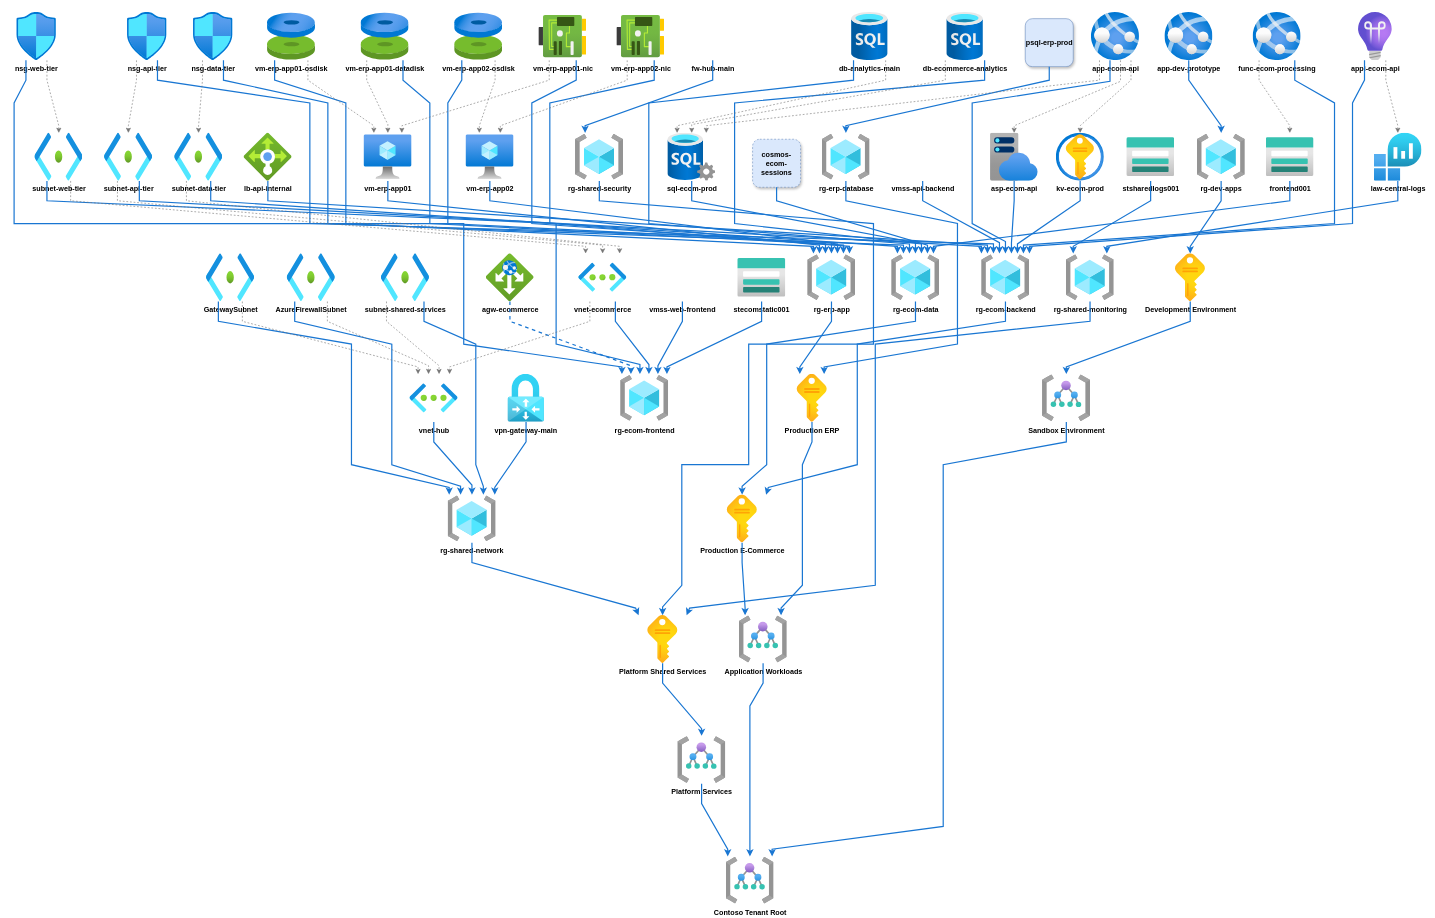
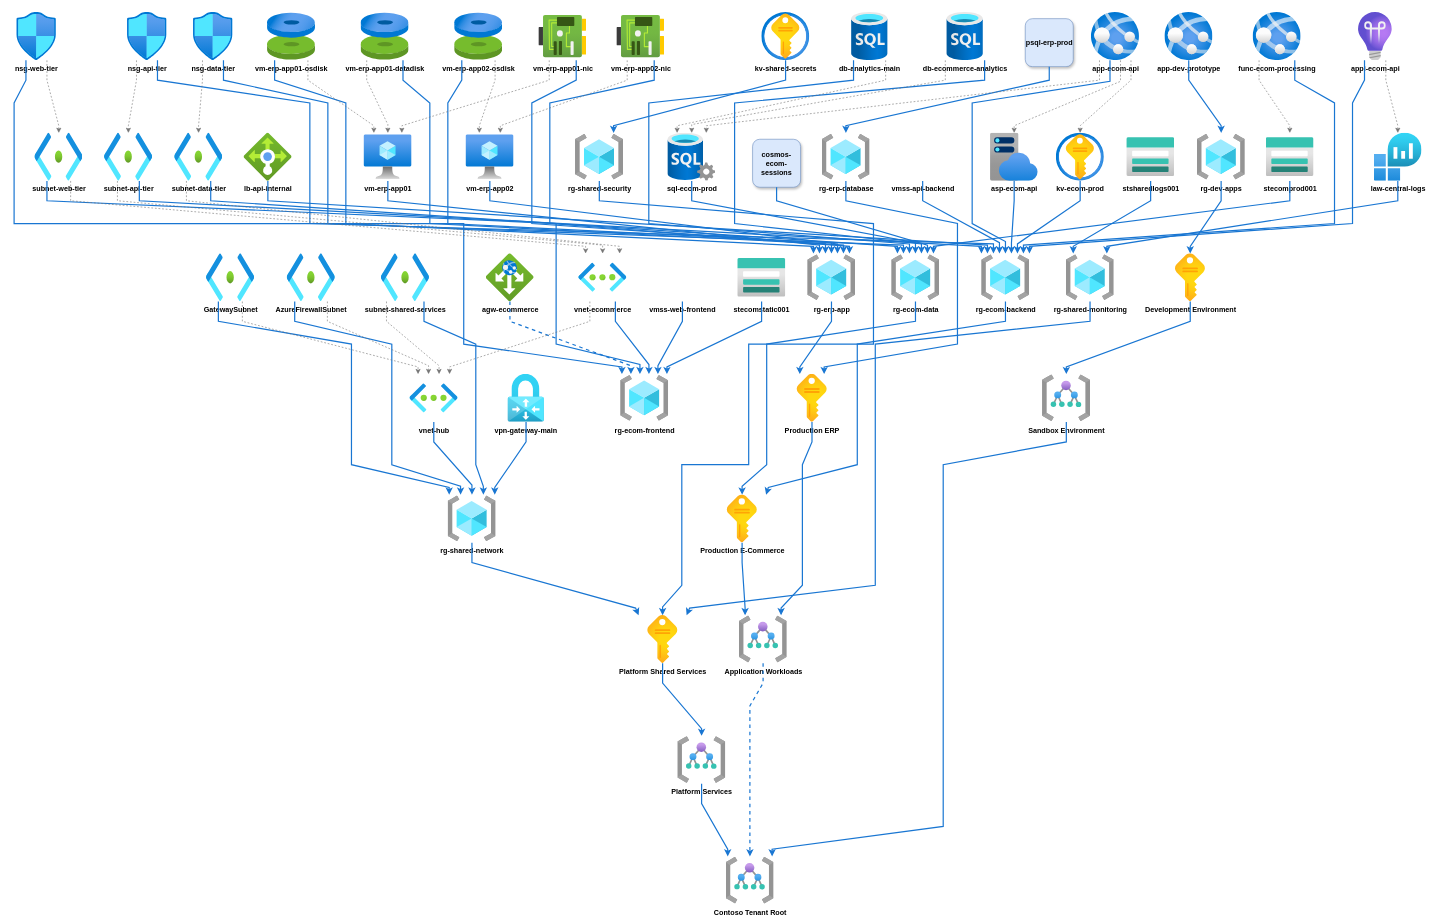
- <mxCell id="28" value="&lt;b&gt;fw-hub-main&lt;/b&gt;" style="image;aspect=fixed;html=1;points=[];align=center;fontSize=12;image=img/lib/azure2/networking/Azure_Firewall.svg" parent="1" vertex="1"><mxGeometry x="1147.5" y="20" width="80" height="80" as="geometry" /></mxCell>
+ <mxCell id="55" value="&lt;b&gt;kv-shared-secrets&lt;/b&gt;" style="image;aspect=fixed;html=1;points=[];align=center;fontSize=12;image=img/lib/azure2/security/Key_Vaults.svg" parent="1" vertex="1"><mxGeometry x="1269" y="20" width="80" height="80" as="geometry" /></mxCell>
- <mxCell id="76" style="edgeStyle=orthogonalEdgeStyle;rounded=0;orthogonalLoop=1;jettySize=auto;html=1;endArrow=classic;strokeColor=#1976d2;strokeWidth=2;noEdgeStyle=1;orthogonal=1;" parent="1" source="28" target="11" edge="1"><mxGeometry relative="1" as="geometry"><Array as="points"><mxPoint x="1187.5" y="133" /><mxPoint x="974.75" y="209" /></Array></mxGeometry></mxCell>
+ <mxCell id="77" style="edgeStyle=orthogonalEdgeStyle;rounded=0;orthogonalLoop=1;jettySize=auto;html=1;endArrow=classic;strokeColor=#1976d2;strokeWidth=2;noEdgeStyle=1;orthogonal=1;" parent="1" source="55" target="11" edge="1"><mxGeometry relative="1" as="geometry"><Array as="points"><mxPoint x="1309" y="133" /><mxPoint x="1022.25" y="209" /></Array></mxGeometry></mxCell>
- <mxCell id="47" value="&lt;b&gt;cosmos-ecom-sessions&lt;/b&gt;" style="rounded=1;whiteSpace=wrap;html=1;shadow=1;fillColor=#dae8fc;strokeColor=#6c8ebf;dashed=1;" parent="1" vertex="1"><mxGeometry x="1254" y="231.5" width="80" height="80" as="geometry" /></mxCell>
+ <mxCell id="47" value="&lt;b&gt;cosmos-ecom-sessions&lt;/b&gt;" style="rounded=1;whiteSpace=wrap;html=1;shadow=1;fillColor=#dae8fc;strokeColor=#6c8ebf;" parent="1" vertex="1"><mxGeometry x="1254" y="231.5" width="80" height="80" as="geometry" /></mxCell>
- <mxCell id="48" value="&lt;b&gt;frontend001&lt;/b&gt;" style="image;aspect=fixed;html=1;points=[];align=center;fontSize=12;image=img/lib/azure2/storage/Storage_Accounts.svg" parent="1" vertex="1"><mxGeometry x="2109.5" y="221" width="80" height="80" as="geometry" /></mxCell>
+ <mxCell id="48" value="&lt;b&gt;stecomprod001&lt;/b&gt;" style="image;aspect=fixed;html=1;points=[];align=center;fontSize=12;image=img/lib/azure2/storage/Storage_Accounts.svg" parent="1" vertex="1"><mxGeometry x="2109.5" y="221" width="80" height="80" as="geometry" /></mxCell>
- <mxCell id="60" style="edgeStyle=orthogonalEdgeStyle;rounded=0;orthogonalLoop=1;jettySize=auto;html=1;endArrow=classic;strokeColor=#1976d2;strokeWidth=2;noEdgeStyle=1;orthogonal=1;" parent="1" source="4" target="2" edge="1"><mxGeometry relative="1" as="geometry"><Array as="points"><mxPoint x="1271.5" y="1138" /><mxPoint x="1249.5" y="1176" /><mxPoint x="1249.5" y="1377" /><mxPoint x="1249.5" y="1413" /></Array></mxGeometry></mxCell>
+ <mxCell id="60" style="edgeStyle=orthogonalEdgeStyle;rounded=0;orthogonalLoop=1;jettySize=auto;html=1;endArrow=classic;strokeColor=#1976d2;strokeWidth=2;noEdgeStyle=1;orthogonal=1;dashed=1;" parent="1" source="4" target="2" edge="1"><mxGeometry relative="1" as="geometry"><Array as="points"><mxPoint x="1271.5" y="1138" /><mxPoint x="1249.5" y="1176" /><mxPoint x="1249.5" y="1377" /><mxPoint x="1249.5" y="1413" /></Array></mxGeometry></mxCell>
